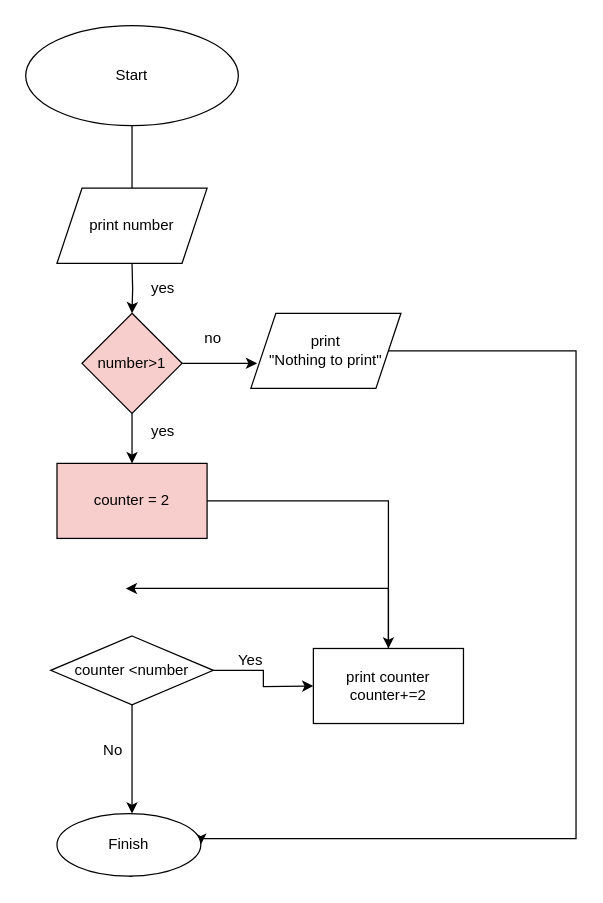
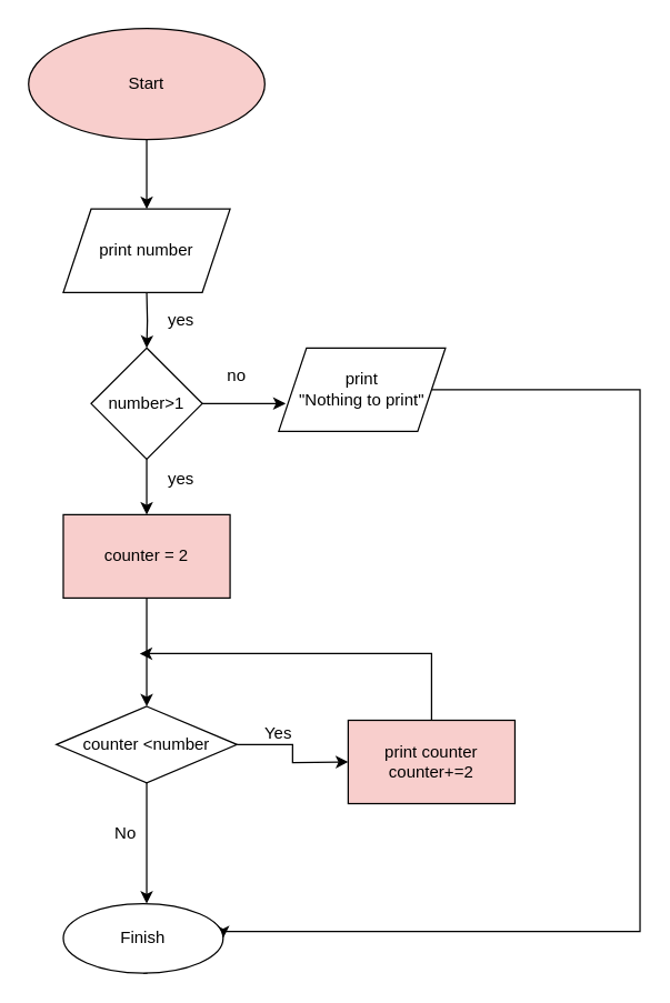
- <mxCell id="3" value="Start" style="ellipse;whiteSpace=wrap;html=1;" parent="1" vertex="1"><mxGeometry x="20" y="20" width="170" height="80" as="geometry" /></mxCell>
+ <mxCell id="3" value="Start" style="ellipse;whiteSpace=wrap;html=1;fillColor=#f8cecc;" parent="1" vertex="1"><mxGeometry x="20" y="20" width="170" height="80" as="geometry" /></mxCell>
- <mxCell id="2" value="" style="edgeStyle=orthogonalEdgeStyle;rounded=0;orthogonalLoop=1;jettySize=auto;html=1;endArrow=none;" parent="1" source="3" target="4" edge="1"><mxGeometry relative="1" as="geometry" /></mxCell>
+ <mxCell id="2" value="" style="edgeStyle=orthogonalEdgeStyle;rounded=0;orthogonalLoop=1;jettySize=auto;html=1;" parent="1" source="3" target="4" edge="1"><mxGeometry relative="1" as="geometry" /></mxCell>
- <mxCell id="8" value="number&amp;gt;1" style="rhombus;whiteSpace=wrap;html=1;fillColor=#f8cecc;" parent="1" vertex="1"><mxGeometry x="65" y="250" width="80" height="80" as="geometry" /></mxCell>
+ <mxCell id="8" value="number&amp;gt;1" style="rhombus;whiteSpace=wrap;html=1;" parent="1" vertex="1"><mxGeometry x="65" y="250" width="80" height="80" as="geometry" /></mxCell>
- <mxCell id="13" value="" style="edgeStyle=orthogonalEdgeStyle;rounded=0;orthogonalLoop=1;jettySize=auto;html=1;" parent="1" source="14" target="24" edge="1"><mxGeometry relative="1" as="geometry" /></mxCell>
+ <mxCell id="13" value="" style="edgeStyle=orthogonalEdgeStyle;rounded=0;orthogonalLoop=1;jettySize=auto;html=1;" parent="1" source="14" target="17" edge="1"><mxGeometry relative="1" as="geometry" /></mxCell>
- <mxCell id="24" value="print counter&lt;br&gt;counter+=2" style="whiteSpace=wrap;html=1;" parent="1" vertex="1"><mxGeometry x="250" y="518" width="120" height="60" as="geometry" /></mxCell>
+ <mxCell id="24" value="print counter&lt;br&gt;counter+=2" style="whiteSpace=wrap;html=1;fillColor=#f8cecc;" parent="1" vertex="1"><mxGeometry x="250" y="518" width="120" height="60" as="geometry" /></mxCell>
